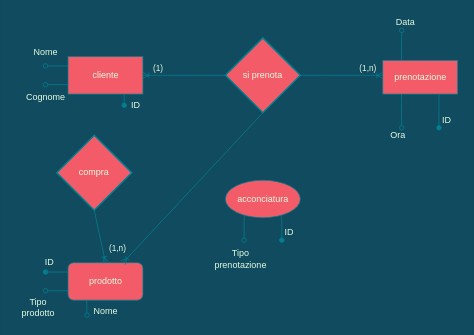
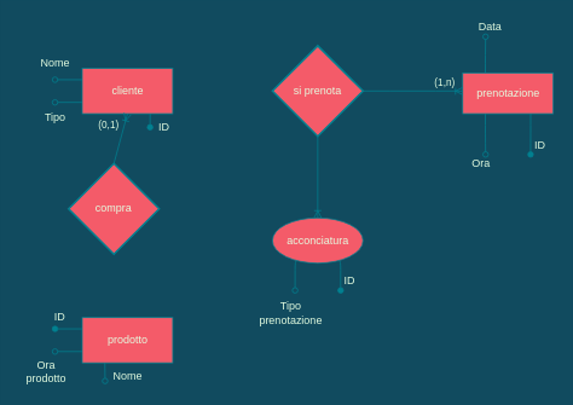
- <mxCell id="21" value="" style="edgeStyle=entityRelationEdgeStyle;fontSize=12;html=1;endArrow=ERoneToMany;rounded=0;exitX=0;exitY=0.5;exitDx=0;exitDy=0;exitPerimeter=0;entryX=1;entryY=0.5;entryDx=0;entryDy=0;labelBackgroundColor=#114B5F;strokeColor=#028090;fontColor=#E4FDE1;" edge="1" parent="1" source="2" target="7"><mxGeometry width="100" height="100" relative="1" as="geometry"><mxPoint x="220" y="200" as="sourcePoint" /><mxPoint x="140" y="170" as="targetPoint" /></mxGeometry></mxCell>
- <mxCell id="22" value="(1)" style="edgeLabel;html=1;align=center;verticalAlign=middle;resizable=0;points=[];labelBackgroundColor=#114B5F;fontColor=#E4FDE1;" vertex="1" connectable="0" parent="21"><mxGeometry x="0.647" relative="1" as="geometry"><mxPoint y="-10" as="offset" /></mxGeometry></mxCell>
- <mxCell id="38" value="Cognome" style="text;html=1;align=center;verticalAlign=middle;resizable=0;points=[];autosize=1;strokeColor=none;fillColor=none;fontColor=#E4FDE1;" vertex="1" parent="1"><mxGeometry x="25" y="120" width="70" height="20" as="geometry" /></mxCell>
+ <mxCell id="38" value="Tipo" style="text;html=1;align=center;verticalAlign=middle;resizable=0;points=[];autosize=1;strokeColor=none;fillColor=none;fontColor=#E4FDE1;" vertex="1" parent="1"><mxGeometry x="25" y="120" width="70" height="20" as="geometry" /></mxCell>
+ <mxCell id="26" value="" style="fontSize=12;html=1;endArrow=ERoneToMany;rounded=0;entryX=0.5;entryY=1;entryDx=0;entryDy=0;exitX=0.5;exitY=0;exitDx=0;exitDy=0;exitPerimeter=0;labelBackgroundColor=#114B5F;strokeColor=#028090;fontColor=#E4FDE1;" edge="1" parent="1" source="3" target="7"><mxGeometry width="100" height="100" relative="1" as="geometry"><mxPoint x="200" y="260" as="sourcePoint" /><mxPoint x="300" y="160" as="targetPoint" /></mxGeometry></mxCell>
+ <mxCell id="27" value="(0,1)" style="edgeLabel;html=1;align=center;verticalAlign=middle;resizable=0;points=[];labelBackgroundColor=#114B5F;fontColor=#E4FDE1;" vertex="1" connectable="0" parent="26"><mxGeometry x="0.776" relative="1" as="geometry"><mxPoint x="-20" y="7" as="offset" /></mxGeometry></mxCell>
- <mxCell id="23" value="" style="fontSize=12;html=1;endArrow=ERoneToMany;rounded=0;exitX=0.5;exitY=1;exitDx=0;exitDy=0;exitPerimeter=0;entryX=0.5;entryY=0;entryDx=0;entryDy=0;labelBackgroundColor=#114B5F;strokeColor=#028090;fontColor=#E4FDE1;" edge="1" parent="1" source="3" target="15"><mxGeometry width="100" height="100" relative="1" as="geometry"><mxPoint x="290" y="290" as="sourcePoint" /><mxPoint x="150" y="330" as="targetPoint" /></mxGeometry></mxCell>
- <mxCell id="24" value="(1,n)" style="edgeLabel;html=1;align=center;verticalAlign=middle;resizable=0;points=[];labelBackgroundColor=#114B5F;fontColor=#E4FDE1;" vertex="1" connectable="0" parent="23"><mxGeometry x="0.446" relative="1" as="geometry"><mxPoint x="20" as="offset" /></mxGeometry></mxCell>
- <mxCell id="25" value="" style="fontSize=12;html=1;endArrow=ERoneToMany;rounded=0;exitX=0.5;exitY=1;exitDx=0;exitDy=0;exitPerimeter=0;labelBackgroundColor=#114B5F;strokeColor=#028090;fontColor=#E4FDE1;" edge="1" parent="1" source="2" target="15"><mxGeometry width="100" height="100" relative="1" as="geometry"><mxPoint x="340" y="260" as="sourcePoint" /><mxPoint x="440" y="160" as="targetPoint" /></mxGeometry></mxCell>
+ <mxCell id="25" value="" style="fontSize=12;html=1;endArrow=ERoneToMany;rounded=0;exitX=0.5;exitY=1;exitDx=0;exitDy=0;exitPerimeter=0;entryX=0.5;entryY=0;entryDx=0;entryDy=0;labelBackgroundColor=#114B5F;strokeColor=#028090;fontColor=#E4FDE1;" edge="1" parent="1" source="2" target="18"><mxGeometry width="100" height="100" relative="1" as="geometry"><mxPoint x="340" y="260" as="sourcePoint" /><mxPoint x="440" y="160" as="targetPoint" /></mxGeometry></mxCell>
- <mxCell id="15" value="prodotto" style="html=1;dashed=0;whitespace=wrap;fillColor=#F45B69;strokeColor=#028090;fontColor=#E4FDE1;rounded=1;" vertex="1" parent="1"><mxGeometry x="90" y="350" width="100" height="50" as="geometry" /></mxCell>
+ <mxCell id="15" value="prodotto" style="html=1;dashed=0;whitespace=wrap;fillColor=#F45B69;strokeColor=#028090;fontColor=#E4FDE1;" vertex="1" parent="1"><mxGeometry x="90" y="350" width="100" height="50" as="geometry" /></mxCell>
- <mxCell id="34" value="Tipo&lt;br&gt;prodotto" style="text;html=1;align=center;verticalAlign=middle;resizable=0;points=[];autosize=1;strokeColor=none;fillColor=none;fontColor=#E4FDE1;" vertex="1" parent="1"><mxGeometry x="20" y="395" width="60" height="30" as="geometry" /></mxCell>
+ <mxCell id="34" value="Ora&lt;br&gt;prodotto" style="text;html=1;align=center;verticalAlign=middle;resizable=0;points=[];autosize=1;strokeColor=none;fillColor=none;fontColor=#E4FDE1;" vertex="1" parent="1"><mxGeometry x="20" y="395" width="60" height="30" as="geometry" /></mxCell>
